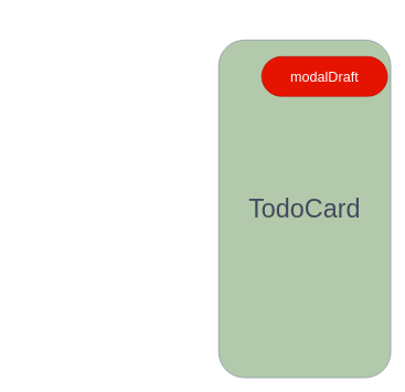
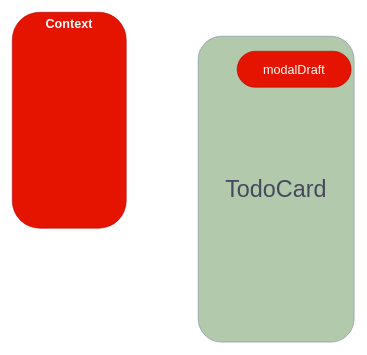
+ <mxCell id="4" value="&lt;font style=&quot;font-size: 21px;&quot;&gt;&lt;b&gt;Context&lt;/b&gt;&lt;/font&gt;" style="rounded=1;whiteSpace=wrap;html=1;strokeColor=#B20000;fontColor=#ffffff;fillColor=light-dark(#E51400,#99342C);arcSize=24;verticalAlign=top;" vertex="1" parent="1"><mxGeometry x="20" y="20" width="190" height="360" as="geometry" /></mxCell>
